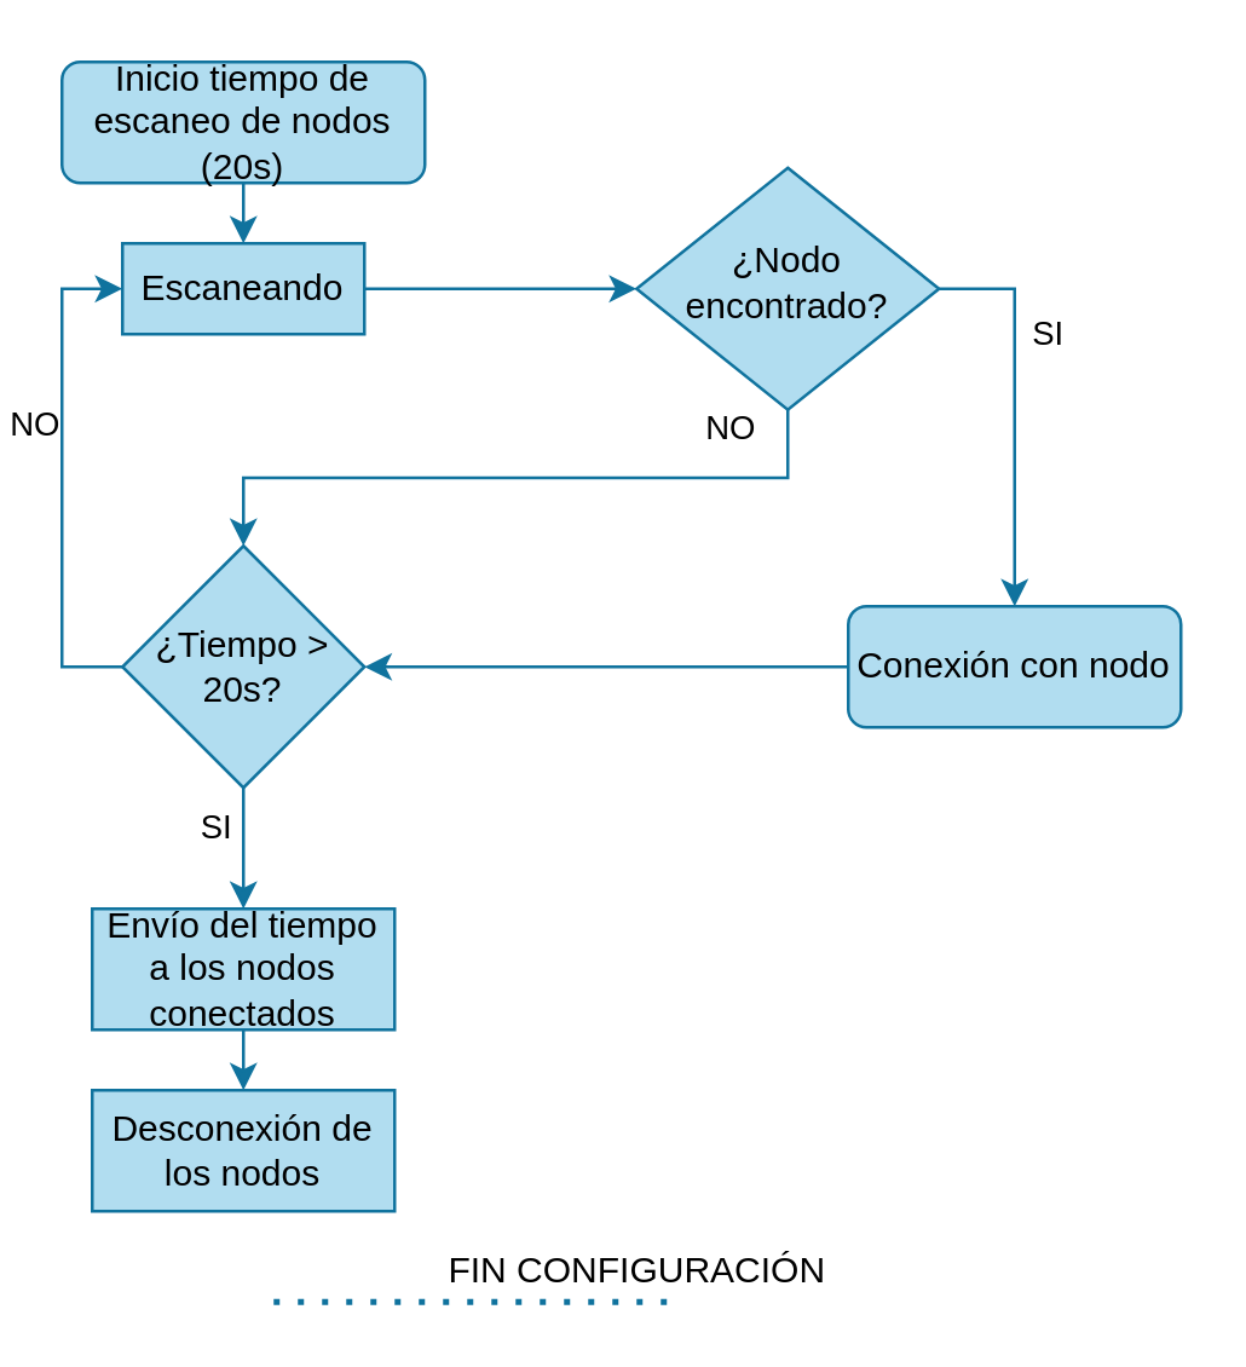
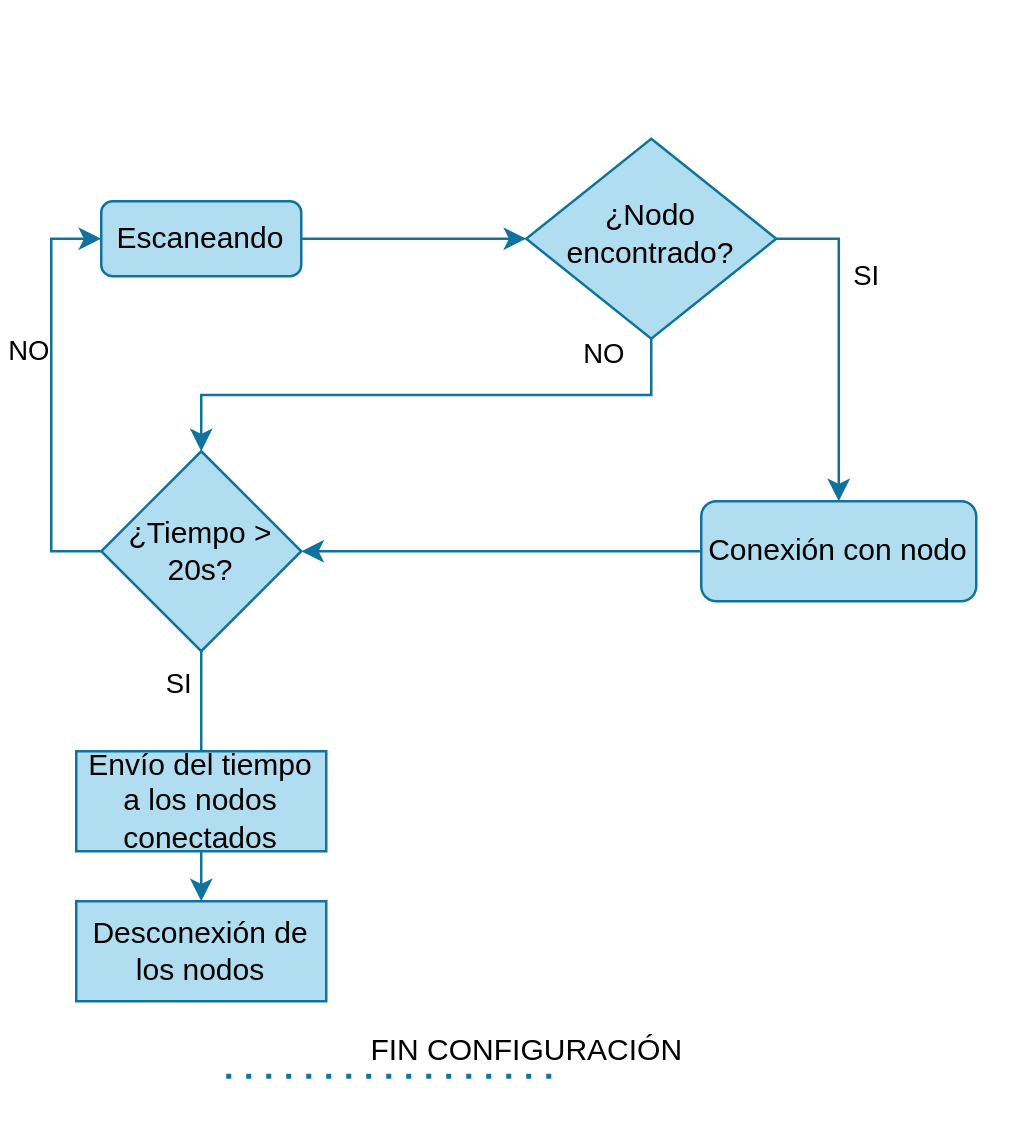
- <mxCell id="3" value="Inicio tiempo de escaneo de nodos (20s)" style="rounded=1;whiteSpace=wrap;html=1;fontSize=12;glass=0;strokeWidth=1;shadow=0;fillColor=#b1ddf0;strokeColor=#10739e;" parent="1" vertex="1"><mxGeometry x="20" y="20" width="120" height="40" as="geometry" /></mxCell>
- <mxCell id="2" style="edgeStyle=orthogonalEdgeStyle;rounded=0;orthogonalLoop=1;jettySize=auto;html=1;exitX=0.5;exitY=1;exitDx=0;exitDy=0;entryX=0.5;entryY=0;entryDx=0;entryDy=0;fillColor=#b1ddf0;strokeColor=#10739e;" edge="1" parent="1" source="3" target="10"><mxGeometry relative="1" as="geometry" /></mxCell>
- <mxCell id="10" value="Escaneando" style="rounded=0;whiteSpace=wrap;html=1;fillColor=#b1ddf0;strokeColor=#10739e;" vertex="1" parent="1"><mxGeometry x="40" y="80" width="80" height="30" as="geometry" /></mxCell>
+ <mxCell id="10" value="Escaneando" style="whiteSpace=wrap;html=1;fillColor=#b1ddf0;strokeColor=#10739e;rounded=1;" vertex="1" parent="1"><mxGeometry x="40" y="80" width="80" height="30" as="geometry" /></mxCell>
- <mxCell id="13" style="edgeStyle=orthogonalEdgeStyle;rounded=0;orthogonalLoop=1;jettySize=auto;html=1;exitX=0.5;exitY=1;exitDx=0;exitDy=0;entryX=0.5;entryY=0;entryDx=0;entryDy=0;fillColor=#b1ddf0;strokeColor=#10739e;" edge="1" parent="1" source="15" target="19"><mxGeometry relative="1" as="geometry" /></mxCell>
+ <mxCell id="13" style="edgeStyle=orthogonalEdgeStyle;rounded=0;orthogonalLoop=1;jettySize=auto;html=1;exitX=0.5;exitY=1;exitDx=0;exitDy=0;entryX=0.5;entryY=0;entryDx=0;entryDy=0;fillColor=#b1ddf0;strokeColor=#10739e;endArrow=none;" edge="1" parent="1" source="15" target="19"><mxGeometry relative="1" as="geometry" /></mxCell>
